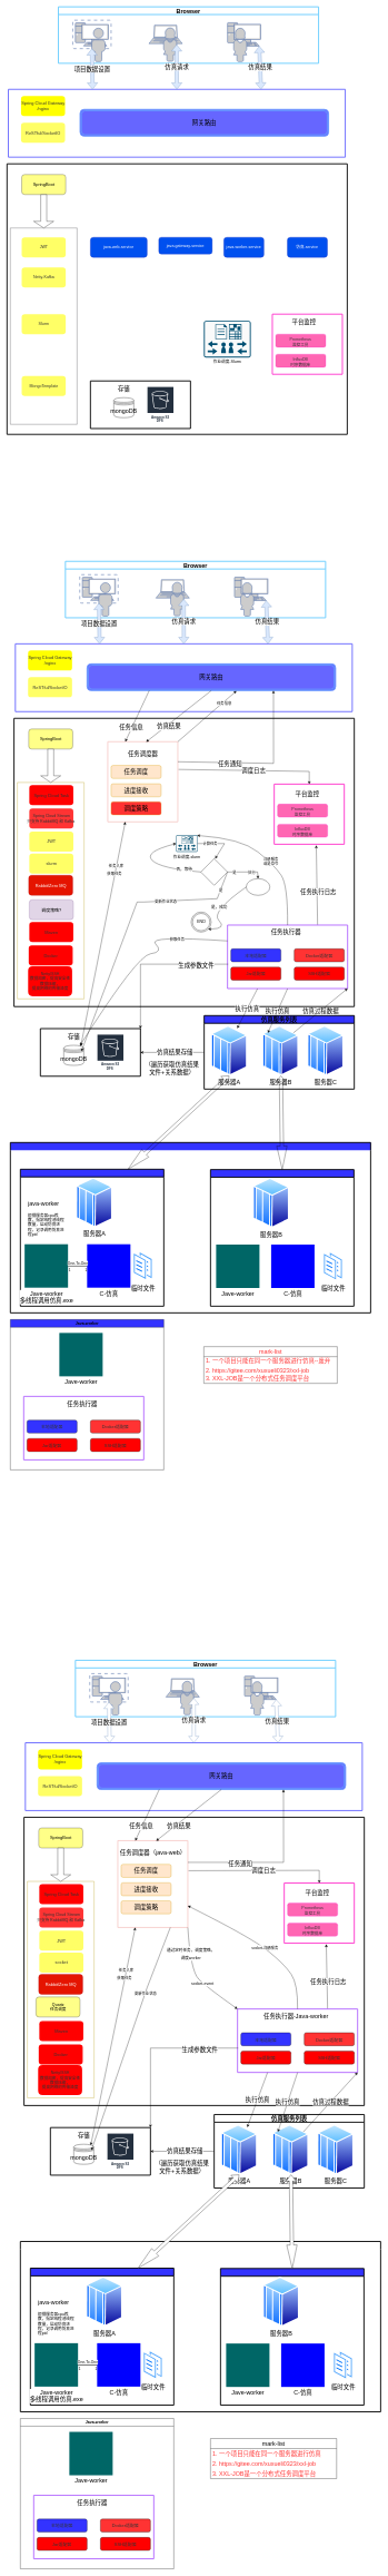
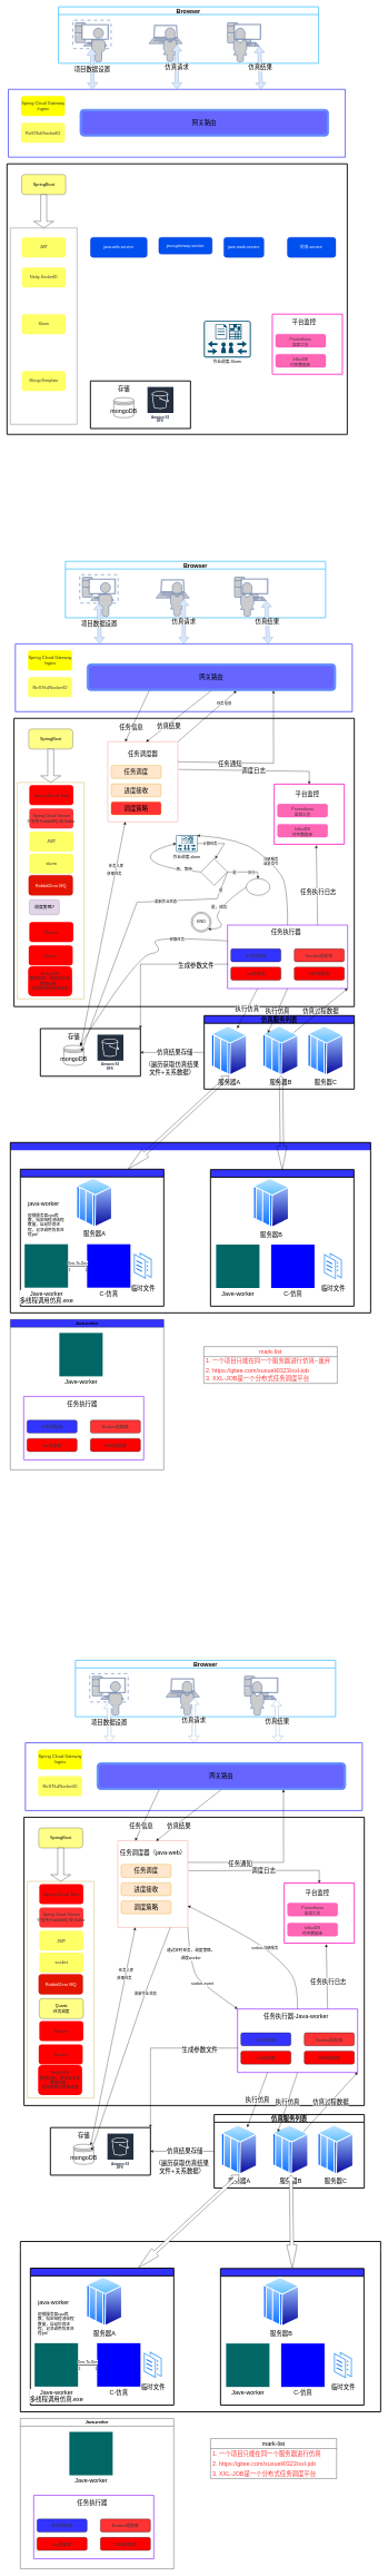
- <mxCell id="264" value="java-worker-service" style="rounded=1;whiteSpace=wrap;html=1;fontSize=12;fillColor=#0050ef;fontColor=#ffffff;strokeColor=#001DBC;" parent="245" vertex="1"><mxGeometry x="650" y="220" width="120" height="60" as="geometry" /></mxCell>
+ <mxCell id="264" value="java-mark-service" style="rounded=1;whiteSpace=wrap;html=1;fontSize=12;fillColor=#0050ef;fontColor=#ffffff;strokeColor=#001DBC;" parent="245" vertex="1"><mxGeometry x="650" y="220" width="120" height="60" as="geometry" /></mxCell>
- <mxCell id="265" value="仿真-service" style="rounded=1;whiteSpace=wrap;html=1;fontSize=12;fillColor=#0050ef;fontColor=#ffffff;strokeColor=#001DBC;" parent="245" vertex="1"><mxGeometry x="840.4" y="220" width="120" height="60" as="geometry" /></mxCell>
+ <mxCell id="265" value="仿真-service" style="rounded=1;whiteSpace=wrap;html=1;fontSize=12;fillColor=#0050ef;fontColor=#ffffff;strokeColor=#001DBC;" parent="245" vertex="1"><mxGeometry x="840.4" y="220" width="145" height="60" as="geometry" /></mxCell>
- <mxCell id="254" value="&lt;span style=&quot;color: rgb(50 , 50 , 50) ; background-color: rgba(255 , 255 , 255 , 0.01)&quot;&gt;Netty-Kafka&lt;/span&gt;" style="rounded=1;align=center;fillColor=#ffff66;strokeColor=none;html=1;fontColor=#596780;fontSize=12" parent="251" vertex="1"><mxGeometry x="34.0" y="118" width="132" height="60" as="geometry" /></mxCell>
+ <mxCell id="254" value="&lt;span style=&quot;color: rgb(50 , 50 , 50) ; background-color: rgba(255 , 255 , 255 , 0.01)&quot;&gt;Netty-SocketIO&lt;/span&gt;" style="rounded=1;align=center;fillColor=#ffff66;strokeColor=none;html=1;fontColor=#596780;fontSize=12" parent="251" vertex="1"><mxGeometry x="34.0" y="118" width="132" height="60" as="geometry" /></mxCell>
- <mxCell id="255" value="&lt;font color=&quot;#323232&quot;&gt;MongoTemplate&lt;/font&gt;" style="rounded=1;align=center;fillColor=#ffff66;strokeColor=none;html=1;fontColor=#596780;fontSize=12" parent="251" vertex="1"><mxGeometry x="34.0" y="443" width="132" height="60" as="geometry" /></mxCell>
+ <mxCell id="255" value="&lt;font color=&quot;#323232&quot;&gt;MongoTemplate&lt;/font&gt;" style="rounded=1;align=center;fillColor=#ffff66;strokeColor=none;html=1;fontColor=#596780;fontSize=12" parent="251" vertex="1"><mxGeometry x="34.0" y="428" width="132" height="60" as="geometry" /></mxCell>
- <mxCell id="44" value="&lt;font&gt;&lt;span style=&quot;font-size: 13px ; background-color: rgba(255 , 255 , 255 , 0.01)&quot;&gt;调度策略?&lt;/span&gt;&lt;/font&gt;" style="rounded=1;align=center;fillColor=#e1d5e7;strokeColor=#9673a6;html=1;fontSize=12;fontColor=default;" parent="36" vertex="1"><mxGeometry x="35.8" y="351" width="132" height="60" as="geometry" /></mxCell>
+ <mxCell id="44" value="&lt;font&gt;&lt;span style=&quot;font-size: 13px ; background-color: rgba(255 , 255 , 255 , 0.01)&quot;&gt;调度策略?&lt;/span&gt;&lt;/font&gt;" style="rounded=1;align=center;fillColor=#e1d5e7;strokeColor=#9673a6;html=1;fontSize=12;fontColor=default;" parent="36" vertex="1"><mxGeometry x="35.8" y="351" width="90" height="45" as="geometry" /></mxCell>
- <mxCell id="162" value="&lt;span style=&quot;background-color: rgba(255 , 255 , 255 , 0.01)&quot;&gt;&lt;font style=&quot;font-size: 12px&quot;&gt;Quartz&lt;br&gt;&lt;/font&gt;&lt;/span&gt;&lt;span style=&quot;background-color: rgba(255 , 255 , 255 , 0.01)&quot;&gt;任务调度&lt;/span&gt;&lt;span style=&quot;background-color: rgba(255 , 255 , 255 , 0.01)&quot;&gt;&lt;font style=&quot;font-size: 12px&quot;&gt;&lt;br&gt;&lt;/font&gt;&lt;/span&gt;" style="rounded=1;align=center;fillColor=#ffff88;strokeColor=#36393d;html=1;fontSize=12;fontColor=default;" parent="154" vertex="1"><mxGeometry x="25.8" y="346" width="132" height="60" as="geometry" /></mxCell>
+ <mxCell id="162" value="&lt;span style=&quot;background-color: rgba(255 , 255 , 255 , 0.01)&quot;&gt;&lt;font style=&quot;font-size: 12px&quot;&gt;Quartz&lt;br&gt;&lt;/font&gt;&lt;/span&gt;&lt;span style=&quot;background-color: rgba(255 , 255 , 255 , 0.01)&quot;&gt;任务调度&lt;/span&gt;&lt;span style=&quot;background-color: rgba(255 , 255 , 255 , 0.01)&quot;&gt;&lt;font style=&quot;font-size: 12px&quot;&gt;&lt;br&gt;&lt;/font&gt;&lt;/span&gt;" style="rounded=1;align=center;fillColor=#ffff88;strokeColor=#36393d;html=1;fontSize=12;fontColor=default;" parent="154" vertex="1"><mxGeometry x="35.8" y="351" width="132" height="60" as="geometry" /></mxCell>
